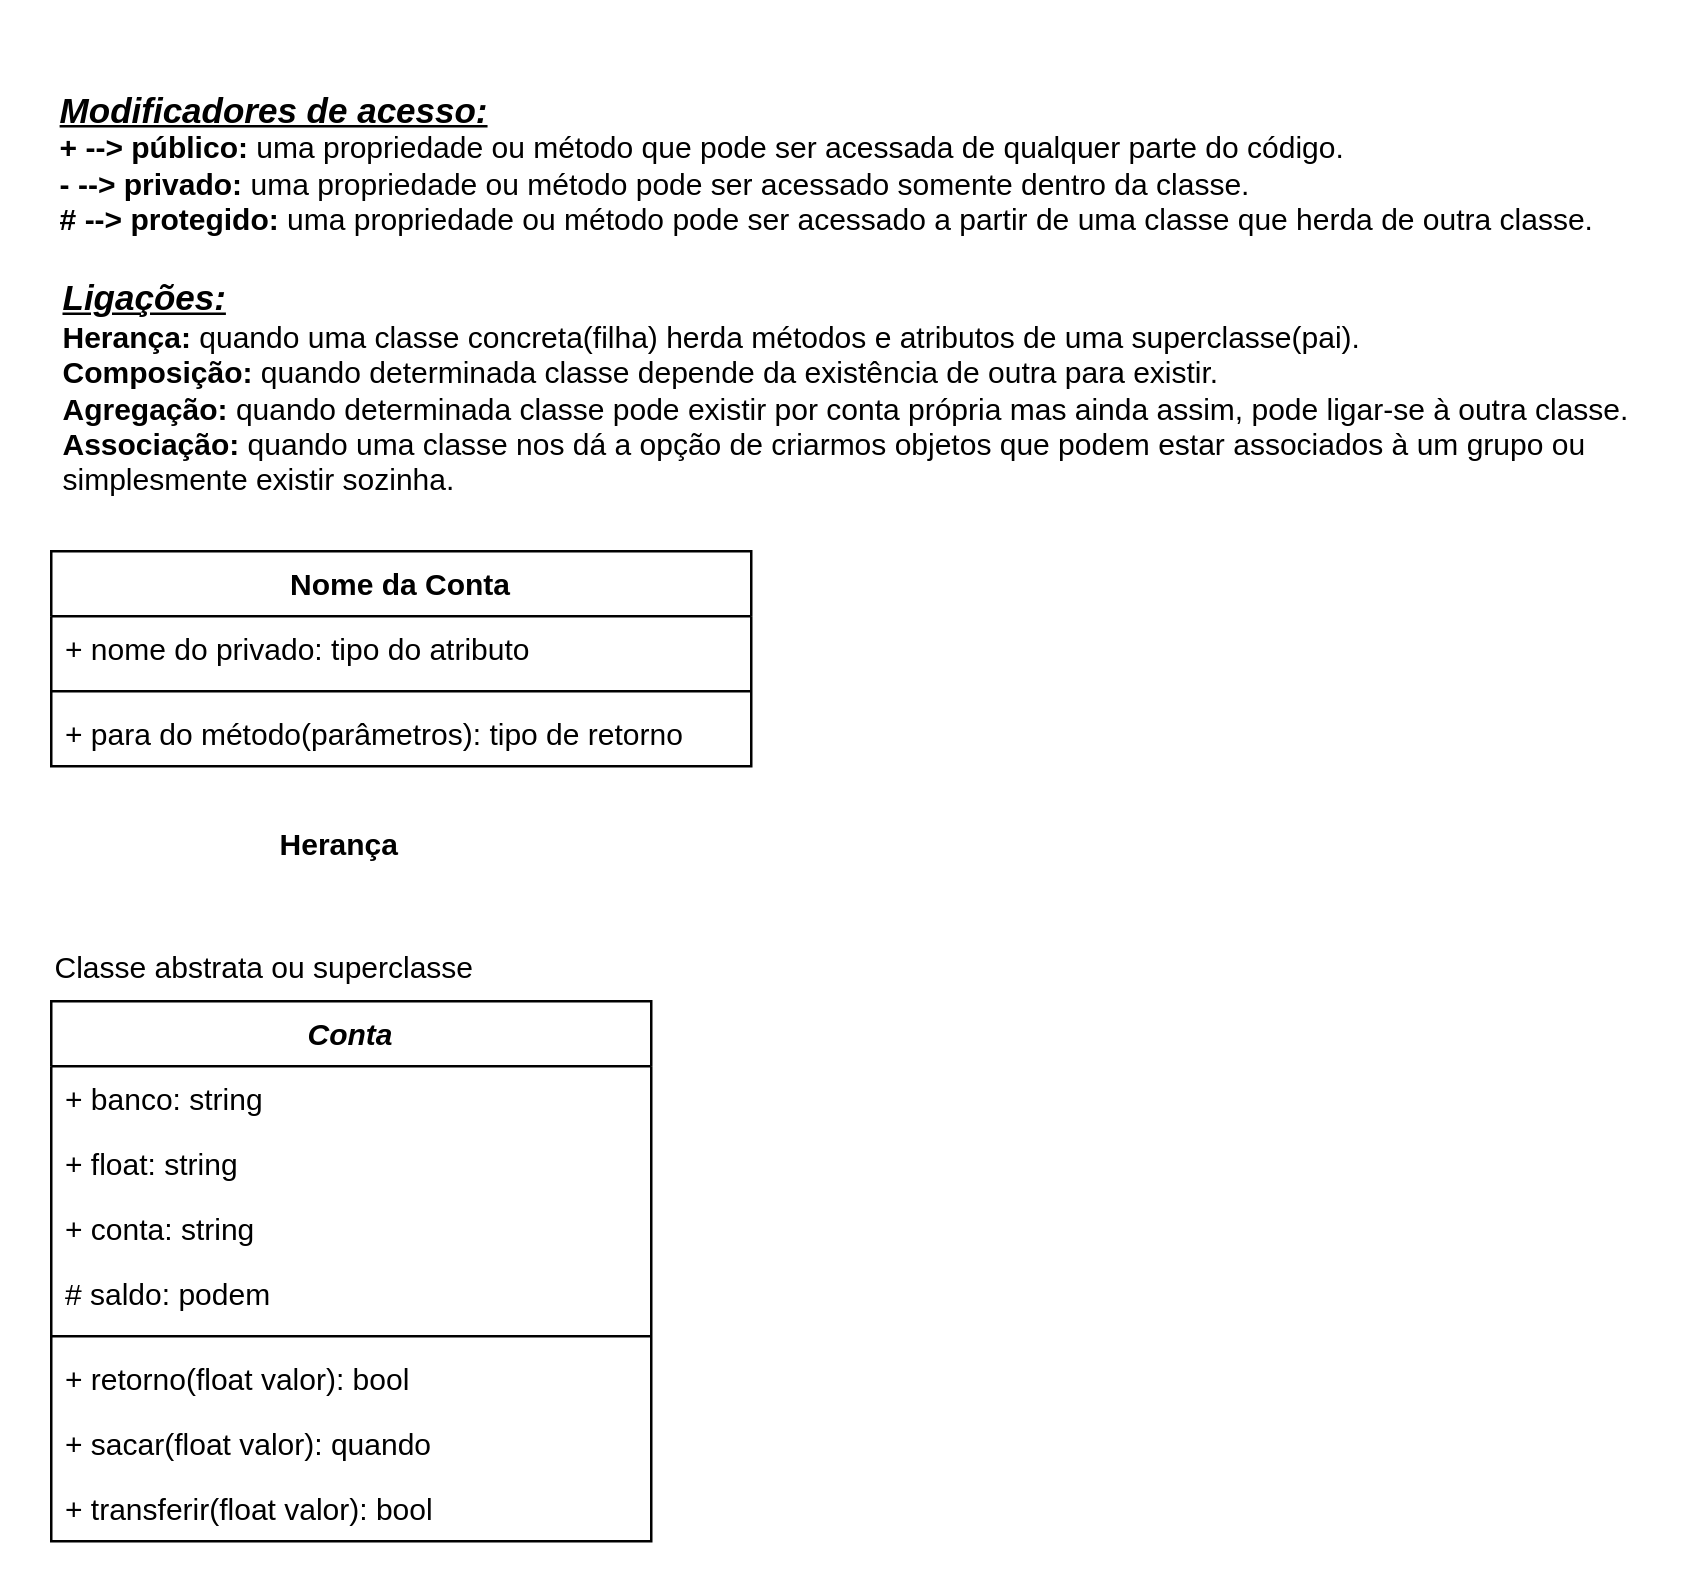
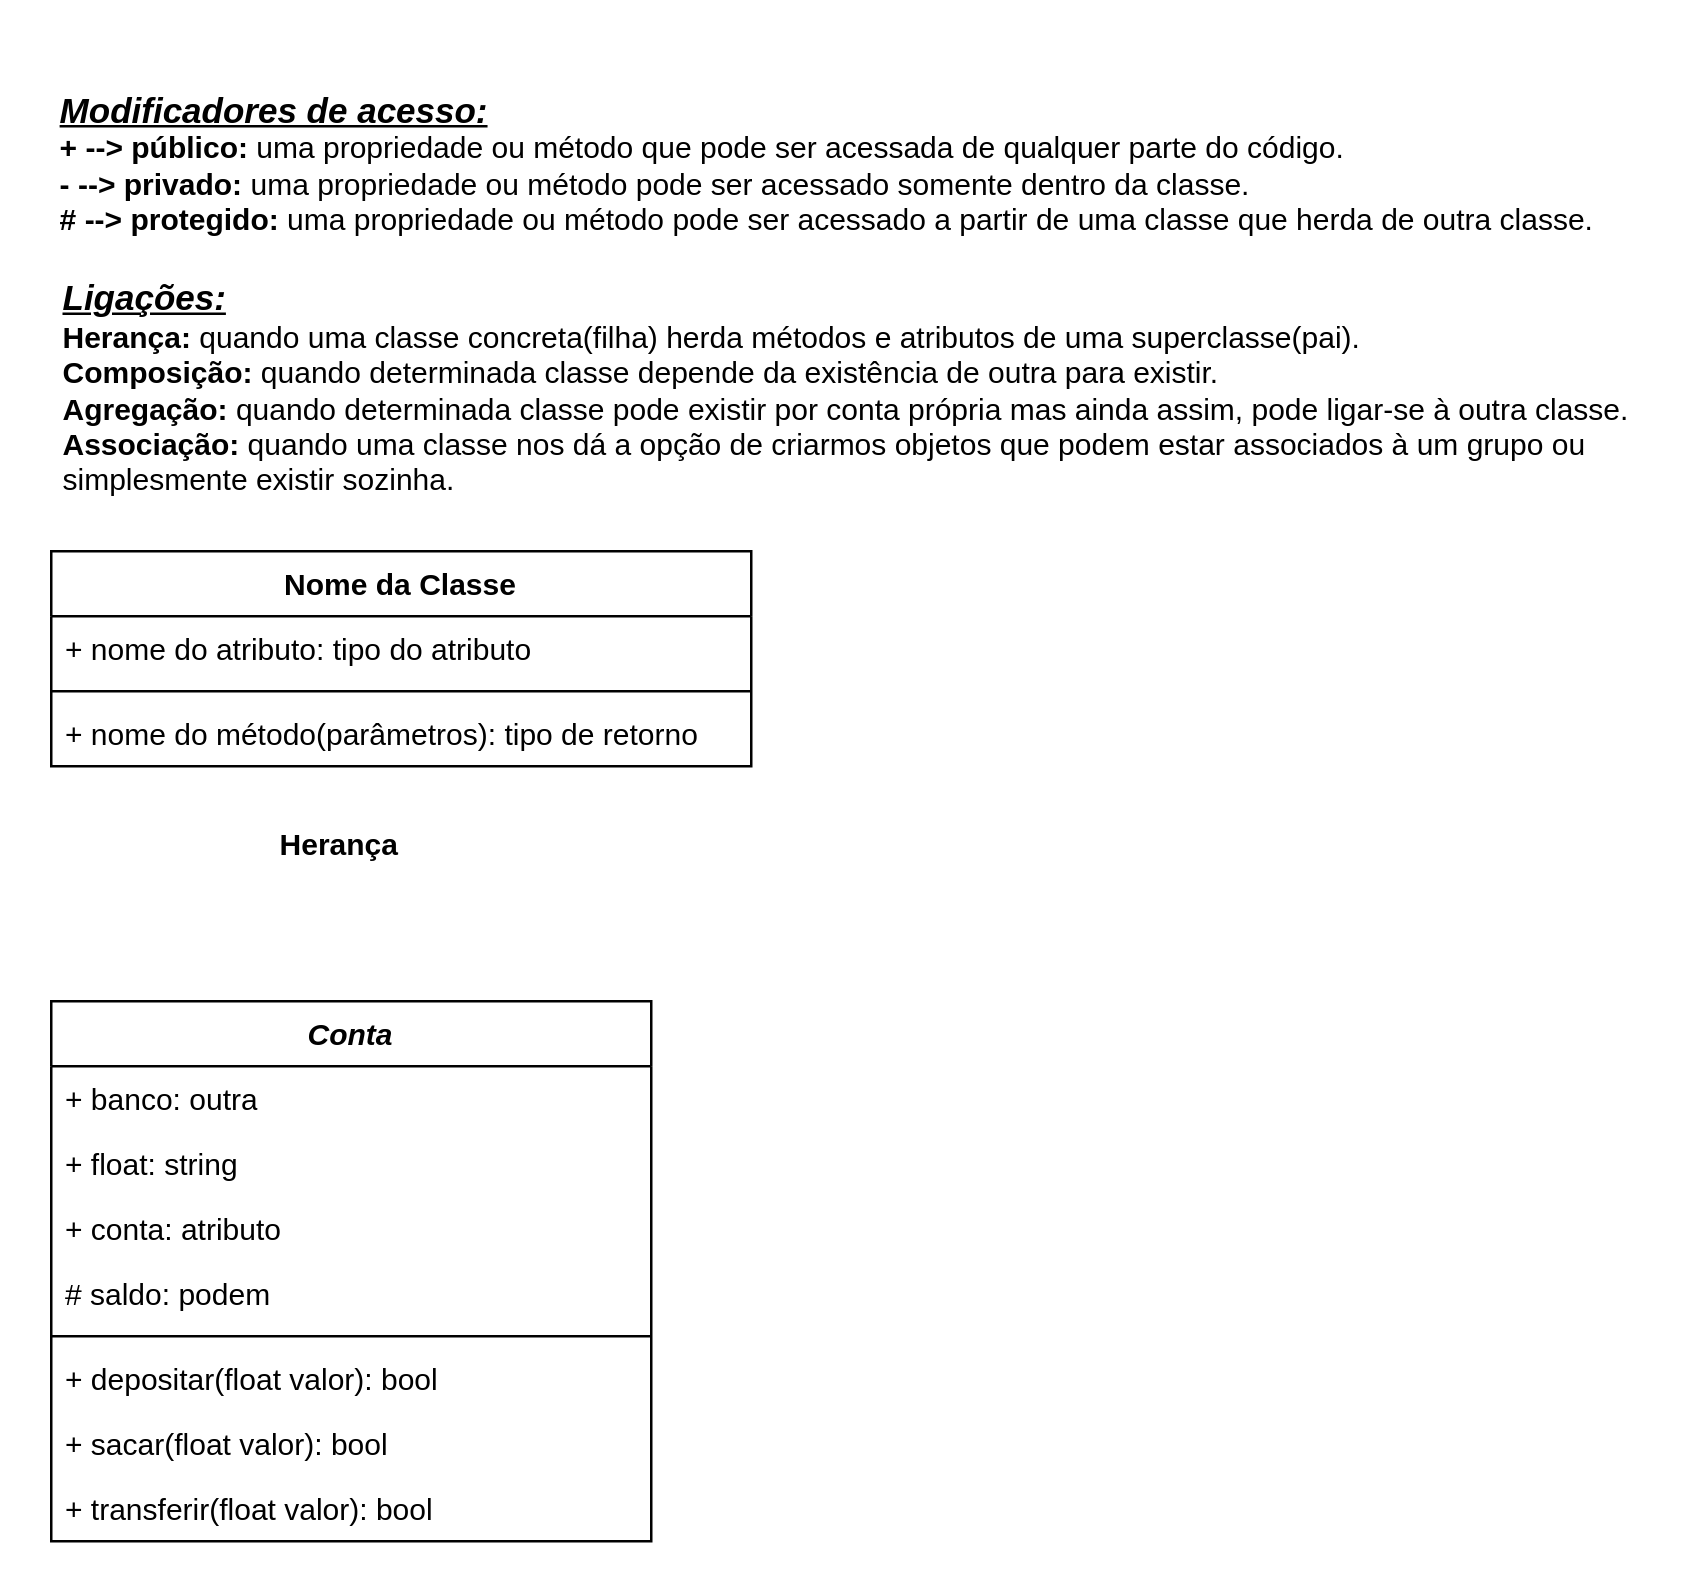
- <mxCell id="4" value="Nome da Conta" style="swimlane;fontStyle=1;align=center;verticalAlign=top;childLayout=stackLayout;horizontal=1;startSize=26;horizontalStack=0;resizeParent=1;resizeParentMax=0;resizeLast=0;collapsible=1;marginBottom=0;whiteSpace=wrap;html=1;" vertex="1" parent="1"><mxGeometry x="20" y="220" width="280" height="86" as="geometry" /></mxCell>
+ <mxCell id="4" value="Nome da Classe" style="swimlane;fontStyle=1;align=center;verticalAlign=top;childLayout=stackLayout;horizontal=1;startSize=26;horizontalStack=0;resizeParent=1;resizeParentMax=0;resizeLast=0;collapsible=1;marginBottom=0;whiteSpace=wrap;html=1;" vertex="1" parent="1"><mxGeometry x="20" y="220" width="280" height="86" as="geometry" /></mxCell>
- <mxCell id="5" value="+ nome do privado: tipo do atributo" style="text;strokeColor=none;fillColor=none;align=left;verticalAlign=top;spacingLeft=4;spacingRight=4;overflow=hidden;rotatable=0;points=[[0,0.5],[1,0.5]];portConstraint=eastwest;whiteSpace=wrap;html=1;" vertex="1" parent="4"><mxGeometry y="26" width="280" height="26" as="geometry" /></mxCell>
+ <mxCell id="5" value="+ nome do atributo: tipo do atributo" style="text;strokeColor=none;fillColor=none;align=left;verticalAlign=top;spacingLeft=4;spacingRight=4;overflow=hidden;rotatable=0;points=[[0,0.5],[1,0.5]];portConstraint=eastwest;whiteSpace=wrap;html=1;" vertex="1" parent="4"><mxGeometry y="26" width="280" height="26" as="geometry" /></mxCell>
- <mxCell id="7" value="+ para do método(parâmetros): tipo de retorno" style="text;strokeColor=none;fillColor=none;align=left;verticalAlign=top;spacingLeft=4;spacingRight=4;overflow=hidden;rotatable=0;points=[[0,0.5],[1,0.5]];portConstraint=eastwest;whiteSpace=wrap;html=1;" vertex="1" parent="4"><mxGeometry y="60" width="280" height="26" as="geometry" /></mxCell>
+ <mxCell id="7" value="+ nome do método(parâmetros): tipo de retorno" style="text;strokeColor=none;fillColor=none;align=left;verticalAlign=top;spacingLeft=4;spacingRight=4;overflow=hidden;rotatable=0;points=[[0,0.5],[1,0.5]];portConstraint=eastwest;whiteSpace=wrap;html=1;" vertex="1" parent="4"><mxGeometry y="60" width="280" height="26" as="geometry" /></mxCell>
- <mxCell id="18" value="Classe abstrata ou superclasse" style="text;align=center;fontStyle=0;verticalAlign=middle;spacingLeft=3;spacingRight=3;strokeColor=none;rotatable=0;points=[[0,0.5],[1,0.5]];portConstraint=eastwest;html=1;" vertex="1" parent="1"><mxGeometry x="20" y="374" width="170" height="26" as="geometry" /></mxCell>
- <mxCell id="10" value="+ banco: string" style="text;strokeColor=none;fillColor=none;align=left;verticalAlign=top;spacingLeft=4;spacingRight=4;overflow=hidden;rotatable=0;points=[[0,0.5],[1,0.5]];portConstraint=eastwest;whiteSpace=wrap;html=1;" vertex="1" parent="9"><mxGeometry y="26" width="240" height="26" as="geometry" /></mxCell>
+ <mxCell id="10" value="+ banco: outra" style="text;strokeColor=none;fillColor=none;align=left;verticalAlign=top;spacingLeft=4;spacingRight=4;overflow=hidden;rotatable=0;points=[[0,0.5],[1,0.5]];portConstraint=eastwest;whiteSpace=wrap;html=1;" vertex="1" parent="9"><mxGeometry y="26" width="240" height="26" as="geometry" /></mxCell>
- <mxCell id="12" value="+ conta: string" style="text;strokeColor=none;fillColor=none;align=left;verticalAlign=top;spacingLeft=4;spacingRight=4;overflow=hidden;rotatable=0;points=[[0,0.5],[1,0.5]];portConstraint=eastwest;whiteSpace=wrap;html=1;" vertex="1" parent="9"><mxGeometry y="78" width="240" height="26" as="geometry" /></mxCell>
+ <mxCell id="12" value="+ conta: atributo" style="text;strokeColor=none;fillColor=none;align=left;verticalAlign=top;spacingLeft=4;spacingRight=4;overflow=hidden;rotatable=0;points=[[0,0.5],[1,0.5]];portConstraint=eastwest;whiteSpace=wrap;html=1;" vertex="1" parent="9"><mxGeometry y="78" width="240" height="26" as="geometry" /></mxCell>
- <mxCell id="15" value="+ retorno(float valor): bool" style="text;strokeColor=none;fillColor=none;align=left;verticalAlign=top;spacingLeft=4;spacingRight=4;overflow=hidden;rotatable=0;points=[[0,0.5],[1,0.5]];portConstraint=eastwest;whiteSpace=wrap;html=1;" vertex="1" parent="9"><mxGeometry y="138" width="240" height="26" as="geometry" /></mxCell>
+ <mxCell id="15" value="+ depositar(float valor): bool" style="text;strokeColor=none;fillColor=none;align=left;verticalAlign=top;spacingLeft=4;spacingRight=4;overflow=hidden;rotatable=0;points=[[0,0.5],[1,0.5]];portConstraint=eastwest;whiteSpace=wrap;html=1;" vertex="1" parent="9"><mxGeometry y="138" width="240" height="26" as="geometry" /></mxCell>
- <mxCell id="16" value="+ sacar(float valor): quando" style="text;strokeColor=none;fillColor=none;align=left;verticalAlign=top;spacingLeft=4;spacingRight=4;overflow=hidden;rotatable=0;points=[[0,0.5],[1,0.5]];portConstraint=eastwest;whiteSpace=wrap;html=1;" vertex="1" parent="9"><mxGeometry y="164" width="240" height="26" as="geometry" /></mxCell>
+ <mxCell id="16" value="+ sacar(float valor): bool" style="text;strokeColor=none;fillColor=none;align=left;verticalAlign=top;spacingLeft=4;spacingRight=4;overflow=hidden;rotatable=0;points=[[0,0.5],[1,0.5]];portConstraint=eastwest;whiteSpace=wrap;html=1;" vertex="1" parent="9"><mxGeometry y="164" width="240" height="26" as="geometry" /></mxCell>
